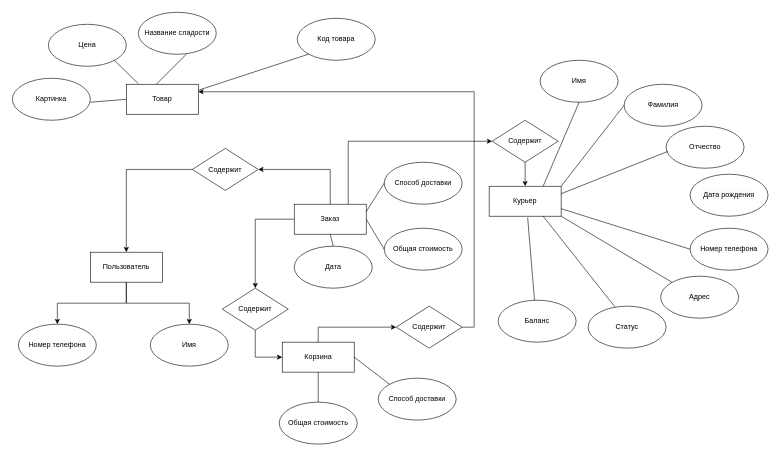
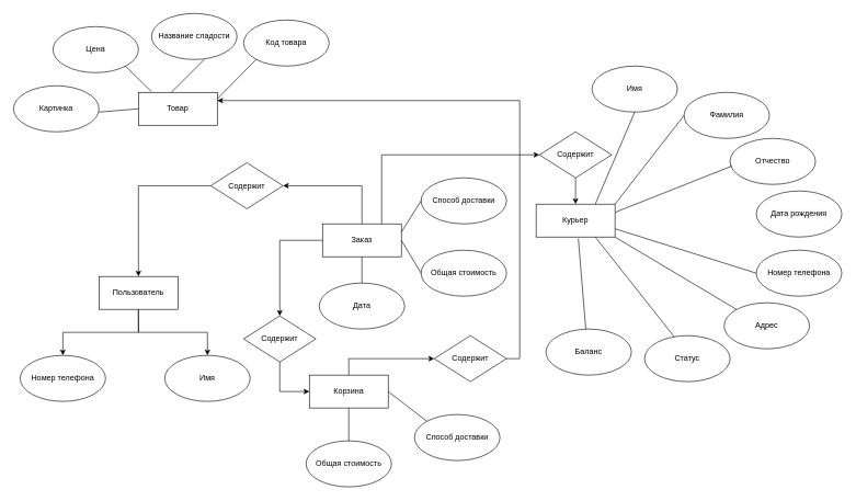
- <mxCell id="26" value="Код товара" style="ellipse;whiteSpace=wrap;html=1;" parent="1" vertex="1"><mxGeometry x="495" y="30" width="130" height="70" as="geometry" /></mxCell>
+ <mxCell id="26" value="Код товара" style="ellipse;whiteSpace=wrap;html=1;" parent="1" vertex="1"><mxGeometry x="370" y="30" width="130" height="70" as="geometry" /></mxCell>
- <mxCell id="20" value="Дата" style="ellipse;whiteSpace=wrap;html=1;" parent="1" vertex="1"><mxGeometry x="490" y="410" width="130" height="70" as="geometry" /></mxCell>
+ <mxCell id="20" value="Дата" style="ellipse;whiteSpace=wrap;html=1;" parent="1" vertex="1"><mxGeometry x="485" y="430" width="130" height="70" as="geometry" /></mxCell>
